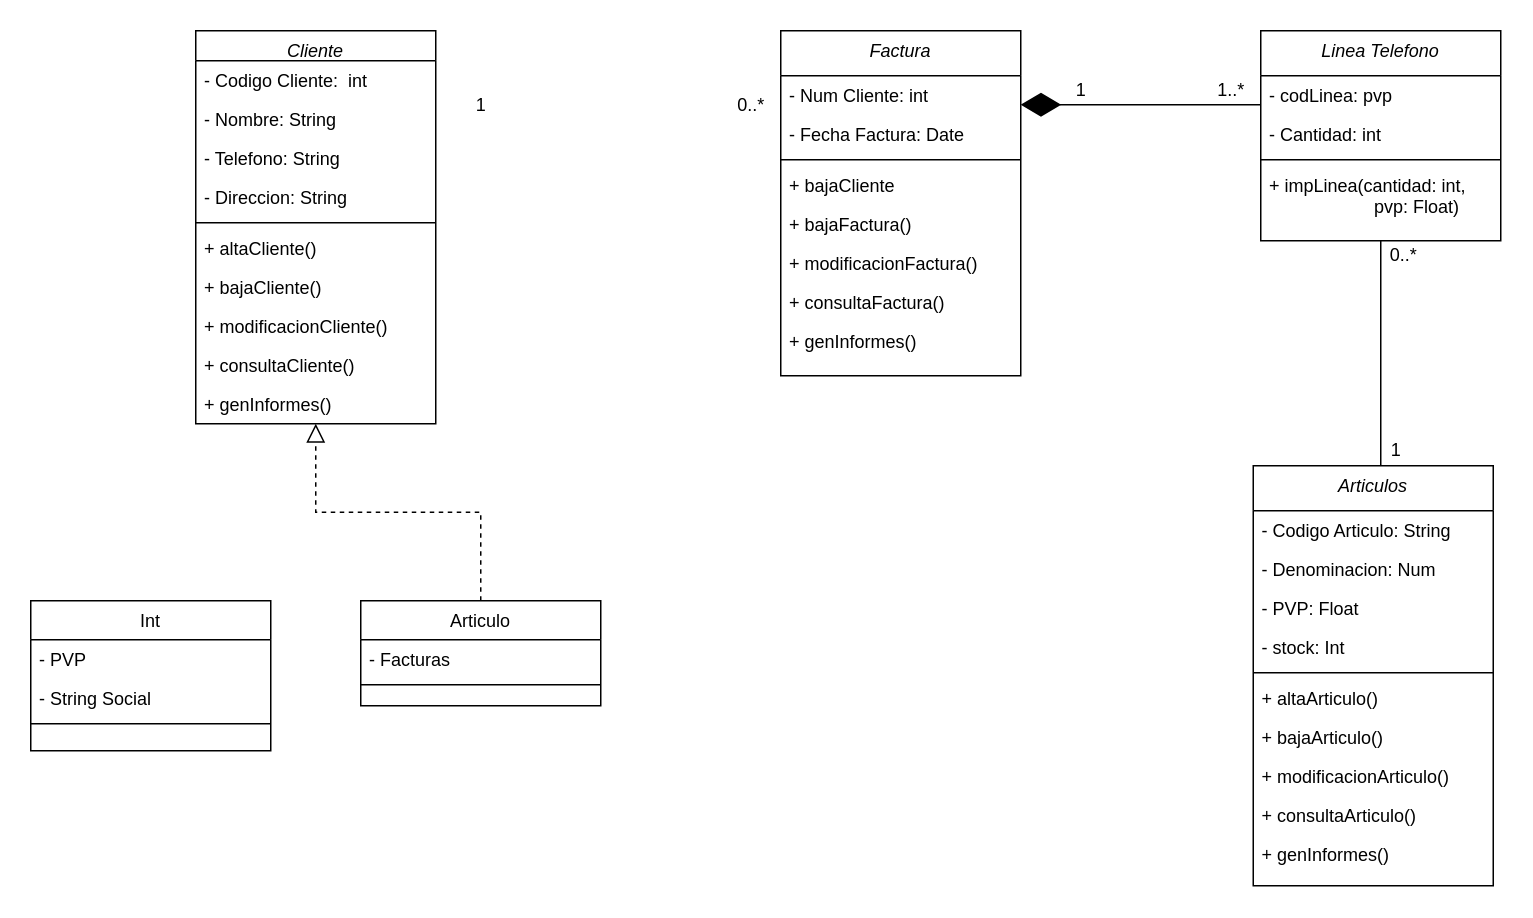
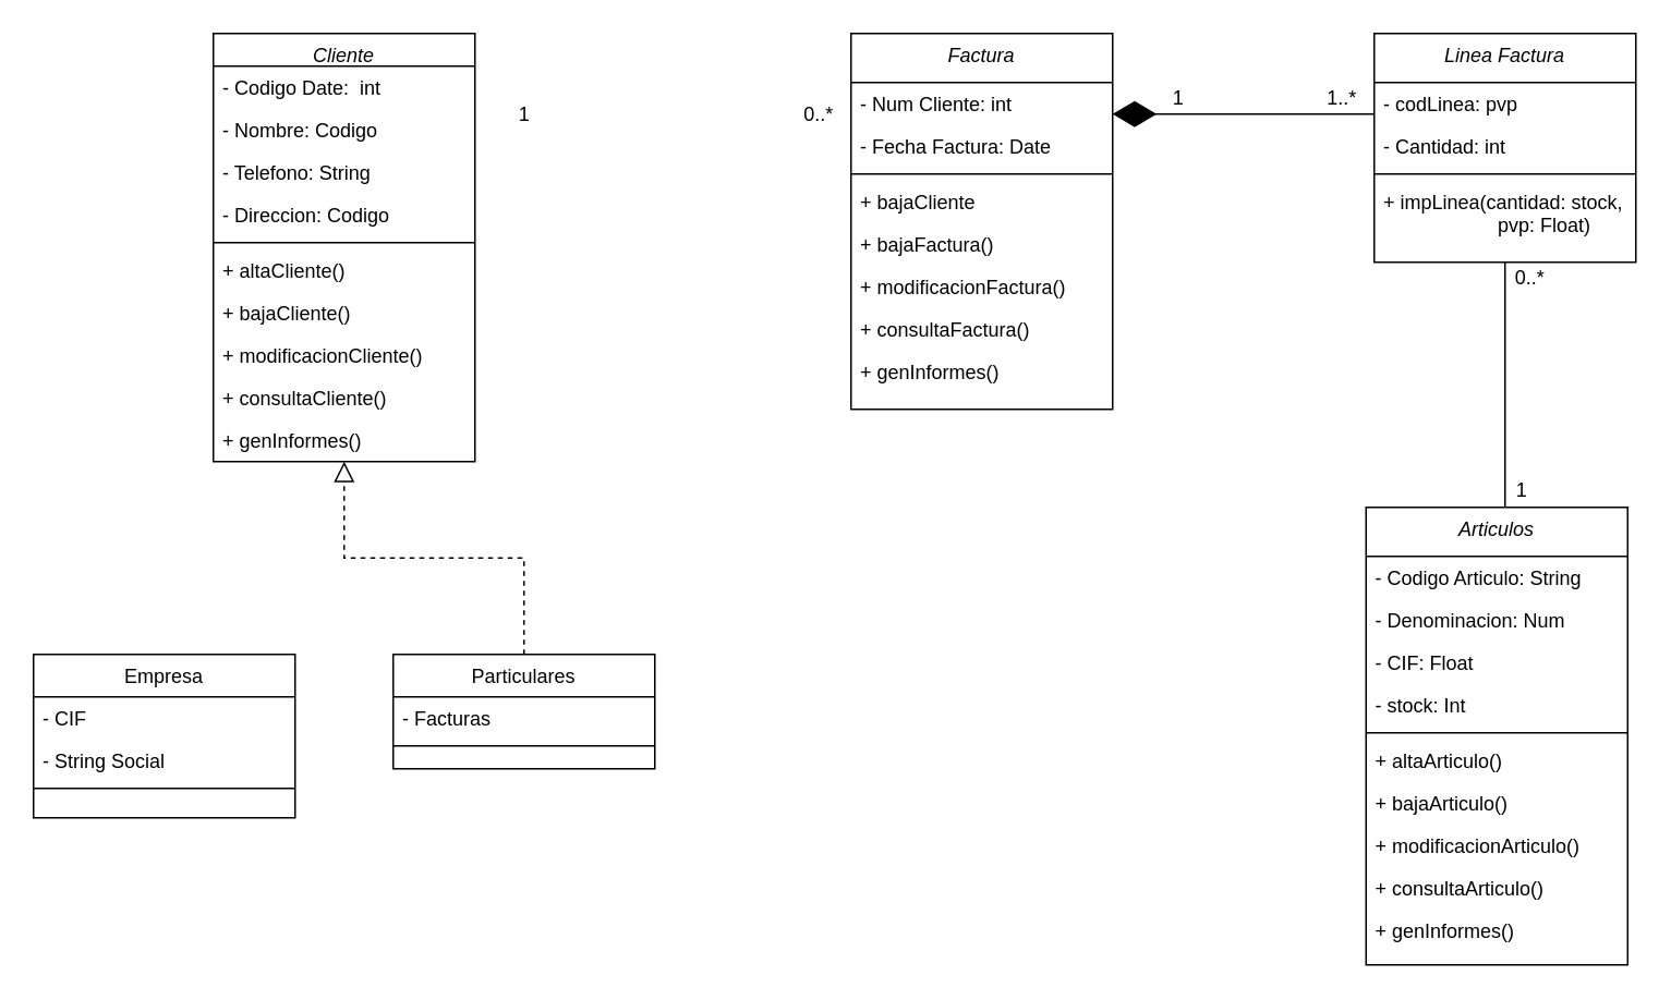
- <mxCell id="43" value="Linea Telefono" style="swimlane;fontStyle=2;align=center;verticalAlign=top;childLayout=stackLayout;horizontal=1;startSize=30;horizontalStack=0;resizeParent=1;resizeLast=0;collapsible=1;marginBottom=0;rounded=0;shadow=0;strokeWidth=1;" vertex="1" parent="1"><mxGeometry x="840" y="20" width="160" height="140" as="geometry"><mxRectangle x="150" y="20" width="160" height="26" as="alternateBounds" /></mxGeometry></mxCell>
+ <mxCell id="43" value="Linea Factura" style="swimlane;fontStyle=2;align=center;verticalAlign=top;childLayout=stackLayout;horizontal=1;startSize=30;horizontalStack=0;resizeParent=1;resizeLast=0;collapsible=1;marginBottom=0;rounded=0;shadow=0;strokeWidth=1;" vertex="1" parent="1"><mxGeometry x="840" y="20" width="160" height="140" as="geometry"><mxRectangle x="150" y="20" width="160" height="26" as="alternateBounds" /></mxGeometry></mxCell>
- <mxCell id="3" value="- Codigo Cliente:  int" style="text;align=left;verticalAlign=top;spacingLeft=4;spacingRight=4;overflow=hidden;rotatable=0;points=[[0,0.5],[1,0.5]];portConstraint=eastwest;" parent="2" vertex="1"><mxGeometry y="20" width="160" height="26" as="geometry" /></mxCell>
+ <mxCell id="3" value="- Codigo Date:  int" style="text;align=left;verticalAlign=top;spacingLeft=4;spacingRight=4;overflow=hidden;rotatable=0;points=[[0,0.5],[1,0.5]];portConstraint=eastwest;" parent="2" vertex="1"><mxGeometry y="20" width="160" height="26" as="geometry" /></mxCell>
- <mxCell id="4" value="- Nombre: String" style="text;align=left;verticalAlign=top;spacingLeft=4;spacingRight=4;overflow=hidden;rotatable=0;points=[[0,0.5],[1,0.5]];portConstraint=eastwest;rounded=0;shadow=0;html=0;" parent="2" vertex="1"><mxGeometry y="46" width="160" height="26" as="geometry" /></mxCell>
+ <mxCell id="4" value="- Nombre: Codigo" style="text;align=left;verticalAlign=top;spacingLeft=4;spacingRight=4;overflow=hidden;rotatable=0;points=[[0,0.5],[1,0.5]];portConstraint=eastwest;rounded=0;shadow=0;html=0;" parent="2" vertex="1"><mxGeometry y="46" width="160" height="26" as="geometry" /></mxCell>
- <mxCell id="47" value="+ impLinea(cantidad: int, &#10;                     pvp: Float)" style="text;align=left;verticalAlign=top;spacingLeft=4;spacingRight=4;overflow=hidden;rotatable=0;points=[[0,0.5],[1,0.5]];portConstraint=eastwest;rounded=0;shadow=0;html=0;" vertex="1" parent="43"><mxGeometry y="90" width="160" height="40" as="geometry" /></mxCell>
+ <mxCell id="47" value="+ impLinea(cantidad: stock, &#10;                     pvp: Float)" style="text;align=left;verticalAlign=top;spacingLeft=4;spacingRight=4;overflow=hidden;rotatable=0;points=[[0,0.5],[1,0.5]];portConstraint=eastwest;rounded=0;shadow=0;html=0;" vertex="1" parent="43"><mxGeometry y="90" width="160" height="40" as="geometry" /></mxCell>
- <mxCell id="6" value="- Direccion: String" style="text;align=left;verticalAlign=top;spacingLeft=4;spacingRight=4;overflow=hidden;rotatable=0;points=[[0,0.5],[1,0.5]];portConstraint=eastwest;rounded=0;shadow=0;html=0;" vertex="1" parent="2"><mxGeometry y="98" width="160" height="26" as="geometry" /></mxCell>
+ <mxCell id="6" value="- Direccion: Codigo" style="text;align=left;verticalAlign=top;spacingLeft=4;spacingRight=4;overflow=hidden;rotatable=0;points=[[0,0.5],[1,0.5]];portConstraint=eastwest;rounded=0;shadow=0;html=0;" vertex="1" parent="2"><mxGeometry y="98" width="160" height="26" as="geometry" /></mxCell>
- <mxCell id="24" value="- PVP: Float" style="text;align=left;verticalAlign=top;spacingLeft=4;spacingRight=4;overflow=hidden;rotatable=0;points=[[0,0.5],[1,0.5]];portConstraint=eastwest;rounded=0;shadow=0;html=0;" vertex="1" parent="21"><mxGeometry y="82" width="160" height="26" as="geometry" /></mxCell>
+ <mxCell id="24" value="- CIF: Float" style="text;align=left;verticalAlign=top;spacingLeft=4;spacingRight=4;overflow=hidden;rotatable=0;points=[[0,0.5],[1,0.5]];portConstraint=eastwest;rounded=0;shadow=0;html=0;" vertex="1" parent="21"><mxGeometry y="82" width="160" height="26" as="geometry" /></mxCell>
- <mxCell id="13" value="Int" style="swimlane;fontStyle=0;align=center;verticalAlign=top;childLayout=stackLayout;horizontal=1;startSize=26;horizontalStack=0;resizeParent=1;resizeLast=0;collapsible=1;marginBottom=0;rounded=0;shadow=0;strokeWidth=1;" parent="1" vertex="1"><mxGeometry x="20" y="400" width="160" height="100" as="geometry"><mxRectangle x="130" y="380" width="160" height="26" as="alternateBounds" /></mxGeometry></mxCell>
+ <mxCell id="13" value="Empresa" style="swimlane;fontStyle=0;align=center;verticalAlign=top;childLayout=stackLayout;horizontal=1;startSize=26;horizontalStack=0;resizeParent=1;resizeLast=0;collapsible=1;marginBottom=0;rounded=0;shadow=0;strokeWidth=1;" parent="1" vertex="1"><mxGeometry x="20" y="400" width="160" height="100" as="geometry"><mxRectangle x="130" y="380" width="160" height="26" as="alternateBounds" /></mxGeometry></mxCell>
- <mxCell id="17" value="Articulo" style="swimlane;fontStyle=0;align=center;verticalAlign=top;childLayout=stackLayout;horizontal=1;startSize=26;horizontalStack=0;resizeParent=1;resizeLast=0;collapsible=1;marginBottom=0;rounded=0;shadow=0;strokeWidth=1;" parent="1" vertex="1"><mxGeometry x="240" y="400" width="160" height="70" as="geometry"><mxRectangle x="340" y="380" width="170" height="26" as="alternateBounds" /></mxGeometry></mxCell>
+ <mxCell id="17" value="Particulares" style="swimlane;fontStyle=0;align=center;verticalAlign=top;childLayout=stackLayout;horizontal=1;startSize=26;horizontalStack=0;resizeParent=1;resizeLast=0;collapsible=1;marginBottom=0;rounded=0;shadow=0;strokeWidth=1;" parent="1" vertex="1"><mxGeometry x="240" y="400" width="160" height="70" as="geometry"><mxRectangle x="340" y="380" width="170" height="26" as="alternateBounds" /></mxGeometry></mxCell>
- <mxCell id="14" value="- PVP" style="text;align=left;verticalAlign=top;spacingLeft=4;spacingRight=4;overflow=hidden;rotatable=0;points=[[0,0.5],[1,0.5]];portConstraint=eastwest;" parent="13" vertex="1"><mxGeometry y="26" width="160" height="26" as="geometry" /></mxCell>
+ <mxCell id="14" value="- CIF" style="text;align=left;verticalAlign=top;spacingLeft=4;spacingRight=4;overflow=hidden;rotatable=0;points=[[0,0.5],[1,0.5]];portConstraint=eastwest;" parent="13" vertex="1"><mxGeometry y="26" width="160" height="26" as="geometry" /></mxCell>
